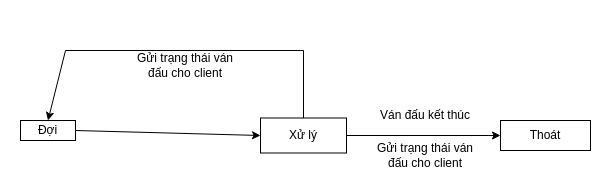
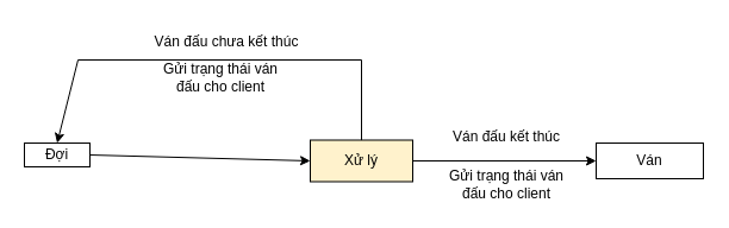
+ <mxCell id="10" value="Ván đấu chưa kết thúc" style="text;html=1;strokeColor=none;fillColor=none;align=center;verticalAlign=middle;whiteSpace=wrap;rounded=0;" vertex="1" parent="1"><mxGeometry x="125" y="20" width="130" height="30" as="geometry" /></mxCell>
- <mxCell id="3" value="Xử lý" style="rounded=0;whiteSpace=wrap;html=1;" vertex="1" parent="1"><mxGeometry x="260" y="117.5" width="86" height="35" as="geometry" /></mxCell>
+ <mxCell id="3" value="Xử lý" style="rounded=0;whiteSpace=wrap;html=1;fillColor=#fff2cc;" vertex="1" parent="1"><mxGeometry x="260" y="117.5" width="86" height="35" as="geometry" /></mxCell>
- <mxCell id="5" value="Thoát" style="rounded=0;whiteSpace=wrap;html=1;" vertex="1" parent="1"><mxGeometry x="500" y="120" width="90" height="30" as="geometry" /></mxCell>
+ <mxCell id="5" value="Ván" style="rounded=0;whiteSpace=wrap;html=1;" vertex="1" parent="1"><mxGeometry x="500" y="120" width="90" height="30" as="geometry" /></mxCell>
